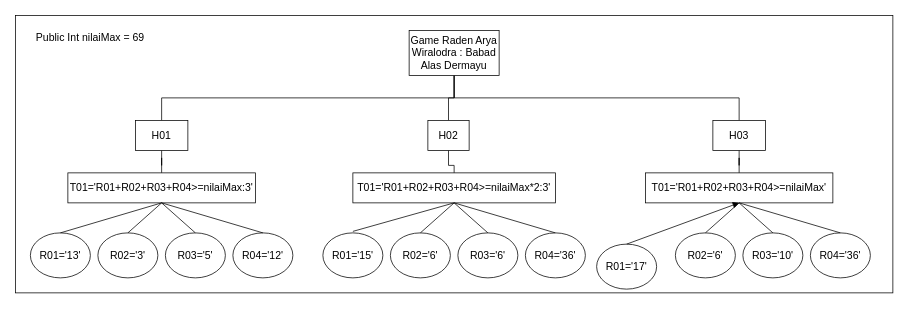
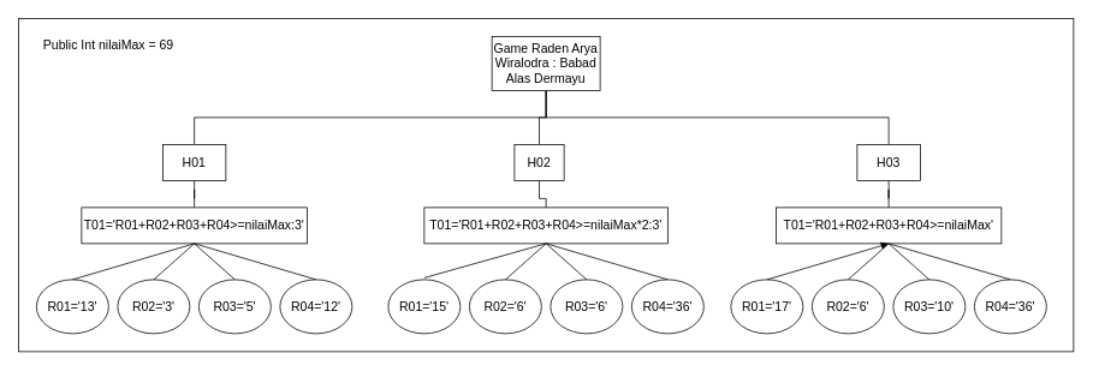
- <mxCell id="24" value="R01='17'" style="ellipse;whiteSpace=wrap;html=1;fontSize=14;" vertex="1" parent="1"><mxGeometry x="795" y="325" width="80" height="60" as="geometry" /></mxCell>
+ <mxCell id="24" value="R01='17'" style="ellipse;whiteSpace=wrap;html=1;fontSize=14;" vertex="1" parent="1"><mxGeometry x="810" y="310" width="80" height="60" as="geometry" /></mxCell>
